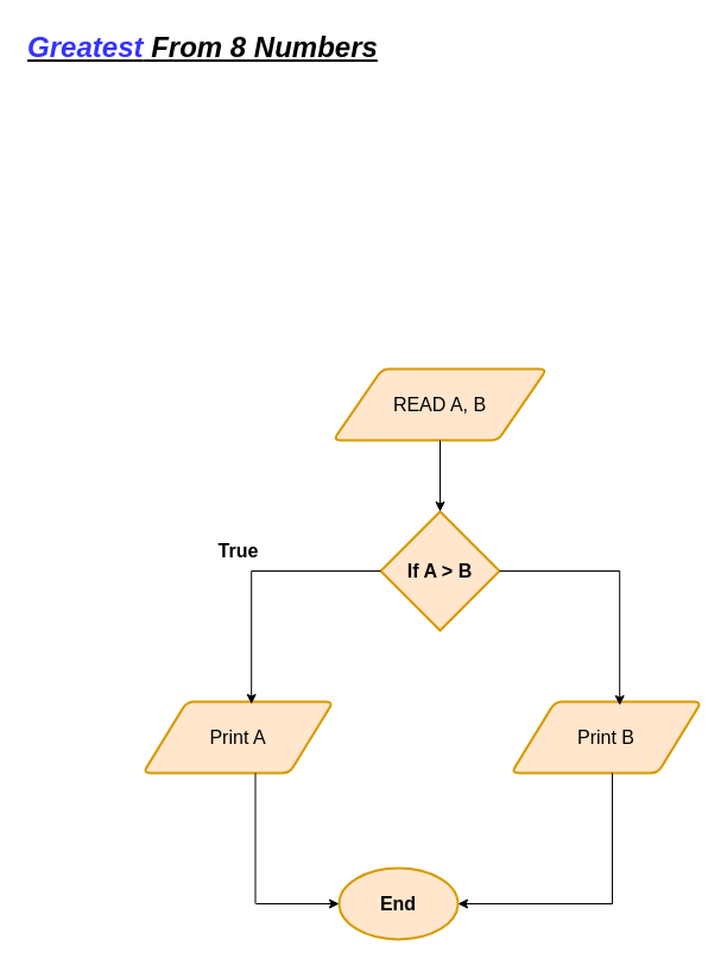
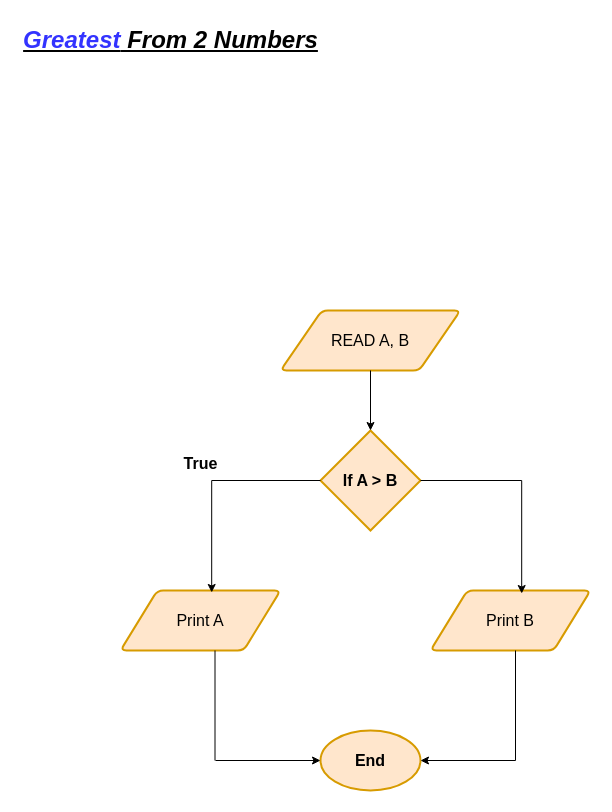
- <mxCell id="15" value="&lt;font style=&quot;color: rgb(51, 51, 255);&quot;&gt;Greatest&lt;/font&gt; From 8 Numbers" style="text;html=1;align=center;verticalAlign=middle;resizable=0;points=[];autosize=1;strokeColor=none;fillColor=none;fontSize=24;fontStyle=7" vertex="1" parent="1"><mxGeometry x="20" y="20" width="300" height="40" as="geometry" /></mxCell>
+ <mxCell id="15" value="&lt;font style=&quot;color: rgb(51, 51, 255);&quot;&gt;Greatest&lt;/font&gt; From 2 Numbers" style="text;html=1;align=center;verticalAlign=middle;resizable=0;points=[];autosize=1;strokeColor=none;fillColor=none;fontSize=24;fontStyle=7" vertex="1" parent="1"><mxGeometry x="20" y="20" width="300" height="40" as="geometry" /></mxCell>
- <mxCell id="6" value="End" style="strokeWidth=2;html=1;shape=mxgraph.flowchart.start_1;whiteSpace=wrap;fillColor=#ffe6cc;strokeColor=#d79b00;fontSize=16;fontStyle=1" vertex="1" parent="1"><mxGeometry x="285" y="730" width="100" height="60" as="geometry" /></mxCell>
+ <mxCell id="6" value="End" style="strokeWidth=2;html=1;shape=mxgraph.flowchart.start_1;whiteSpace=wrap;fillColor=#ffe6cc;strokeColor=#d79b00;fontSize=16;fontStyle=1" vertex="1" parent="1"><mxGeometry x="320" y="730" width="100" height="60" as="geometry" /></mxCell>
